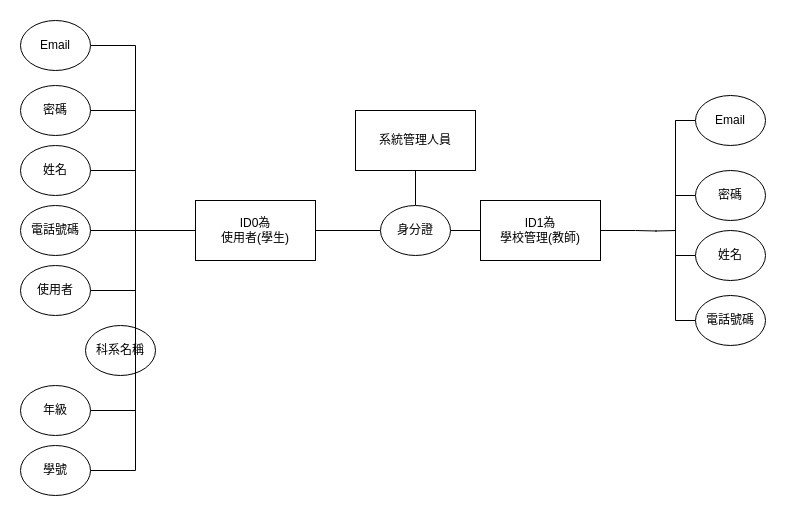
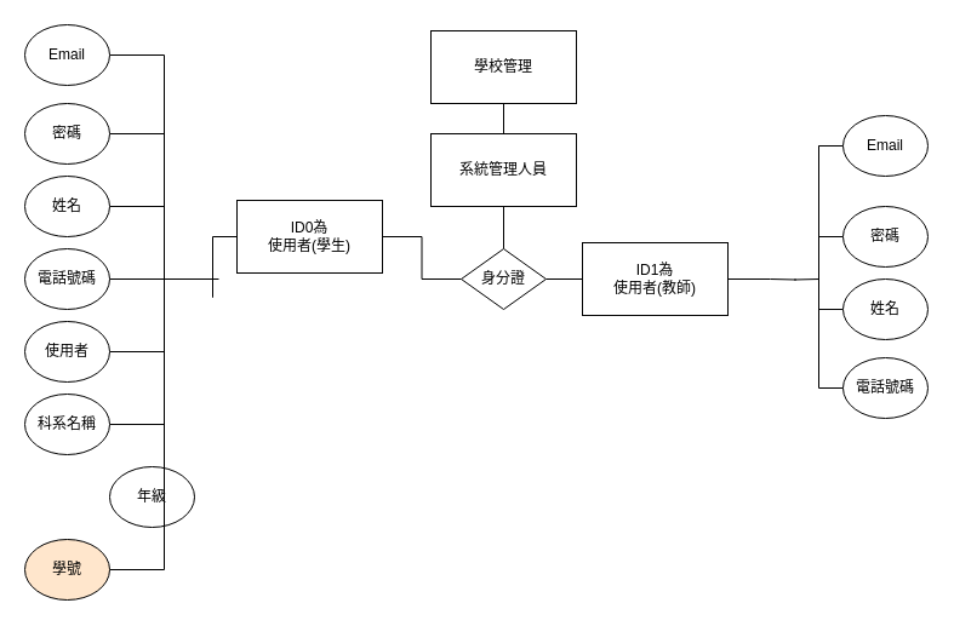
+ <mxCell id="20" value="學校管理" style="rounded=0;whiteSpace=wrap;html=1;" parent="1" vertex="1"><mxGeometry x="355" y="25" width="120" height="60" as="geometry" /></mxCell>
+ <mxCell id="21" style="edgeStyle=orthogonalEdgeStyle;rounded=0;orthogonalLoop=1;jettySize=auto;html=1;exitX=0.5;exitY=0;exitDx=0;exitDy=0;entryX=0.5;entryY=1;entryDx=0;entryDy=0;endArrow=none;endFill=0;" parent="1" source="22" target="20" edge="1"><mxGeometry relative="1" as="geometry" /></mxCell>
- <mxCell id="33" value="ID0為&lt;br&gt;使用者(學生)" style="rounded=0;whiteSpace=wrap;html=1;" parent="1" vertex="1"><mxGeometry x="195" y="200" width="120" height="60" as="geometry" /></mxCell>
+ <mxCell id="33" value="ID0為&lt;br&gt;使用者(學生)" style="rounded=0;whiteSpace=wrap;html=1;" parent="1" vertex="1"><mxGeometry x="195" y="165" width="120" height="60" as="geometry" /></mxCell>
- <mxCell id="40" value="身分證" style="ellipse;whiteSpace=wrap;html=1;" parent="1" vertex="1"><mxGeometry x="380" y="205" width="70" height="50" as="geometry" /></mxCell>
+ <mxCell id="40" value="身分證" style="rhombus;whiteSpace=wrap;html=1;" parent="1" vertex="1"><mxGeometry x="380" y="205" width="70" height="50" as="geometry" /></mxCell>
- <mxCell id="35" value="ID1為&lt;br&gt;學校管理(教師)" style="rounded=0;whiteSpace=wrap;html=1;" parent="1" vertex="1"><mxGeometry x="480" y="200" width="120" height="60" as="geometry" /></mxCell>
+ <mxCell id="35" value="ID1為&lt;br&gt;使用者(教師)" style="rounded=0;whiteSpace=wrap;html=1;" parent="1" vertex="1"><mxGeometry x="480" y="200" width="120" height="60" as="geometry" /></mxCell>
- <mxCell id="13" value="科系名稱" style="ellipse;whiteSpace=wrap;html=1;" parent="1" vertex="1"><mxGeometry x="85" y="325" width="70" height="50" as="geometry" /></mxCell>
+ <mxCell id="13" value="科系名稱" style="ellipse;whiteSpace=wrap;html=1;" parent="1" vertex="1"><mxGeometry x="20" y="325" width="70" height="50" as="geometry" /></mxCell>
- <mxCell id="15" value="年級" style="ellipse;whiteSpace=wrap;html=1;" parent="1" vertex="1"><mxGeometry x="20" y="385" width="70" height="50" as="geometry" /></mxCell>
+ <mxCell id="15" value="年級" style="ellipse;whiteSpace=wrap;html=1;" parent="1" vertex="1"><mxGeometry x="90" y="385" width="70" height="50" as="geometry" /></mxCell>
- <mxCell id="5" value="學號" style="ellipse;whiteSpace=wrap;html=1;" parent="1" vertex="1"><mxGeometry x="20" y="445" width="70" height="50" as="geometry" /></mxCell>
+ <mxCell id="5" value="學號" style="ellipse;whiteSpace=wrap;html=1;fillColor=#ffe6cc;" parent="1" vertex="1"><mxGeometry x="20" y="445" width="70" height="50" as="geometry" /></mxCell>
